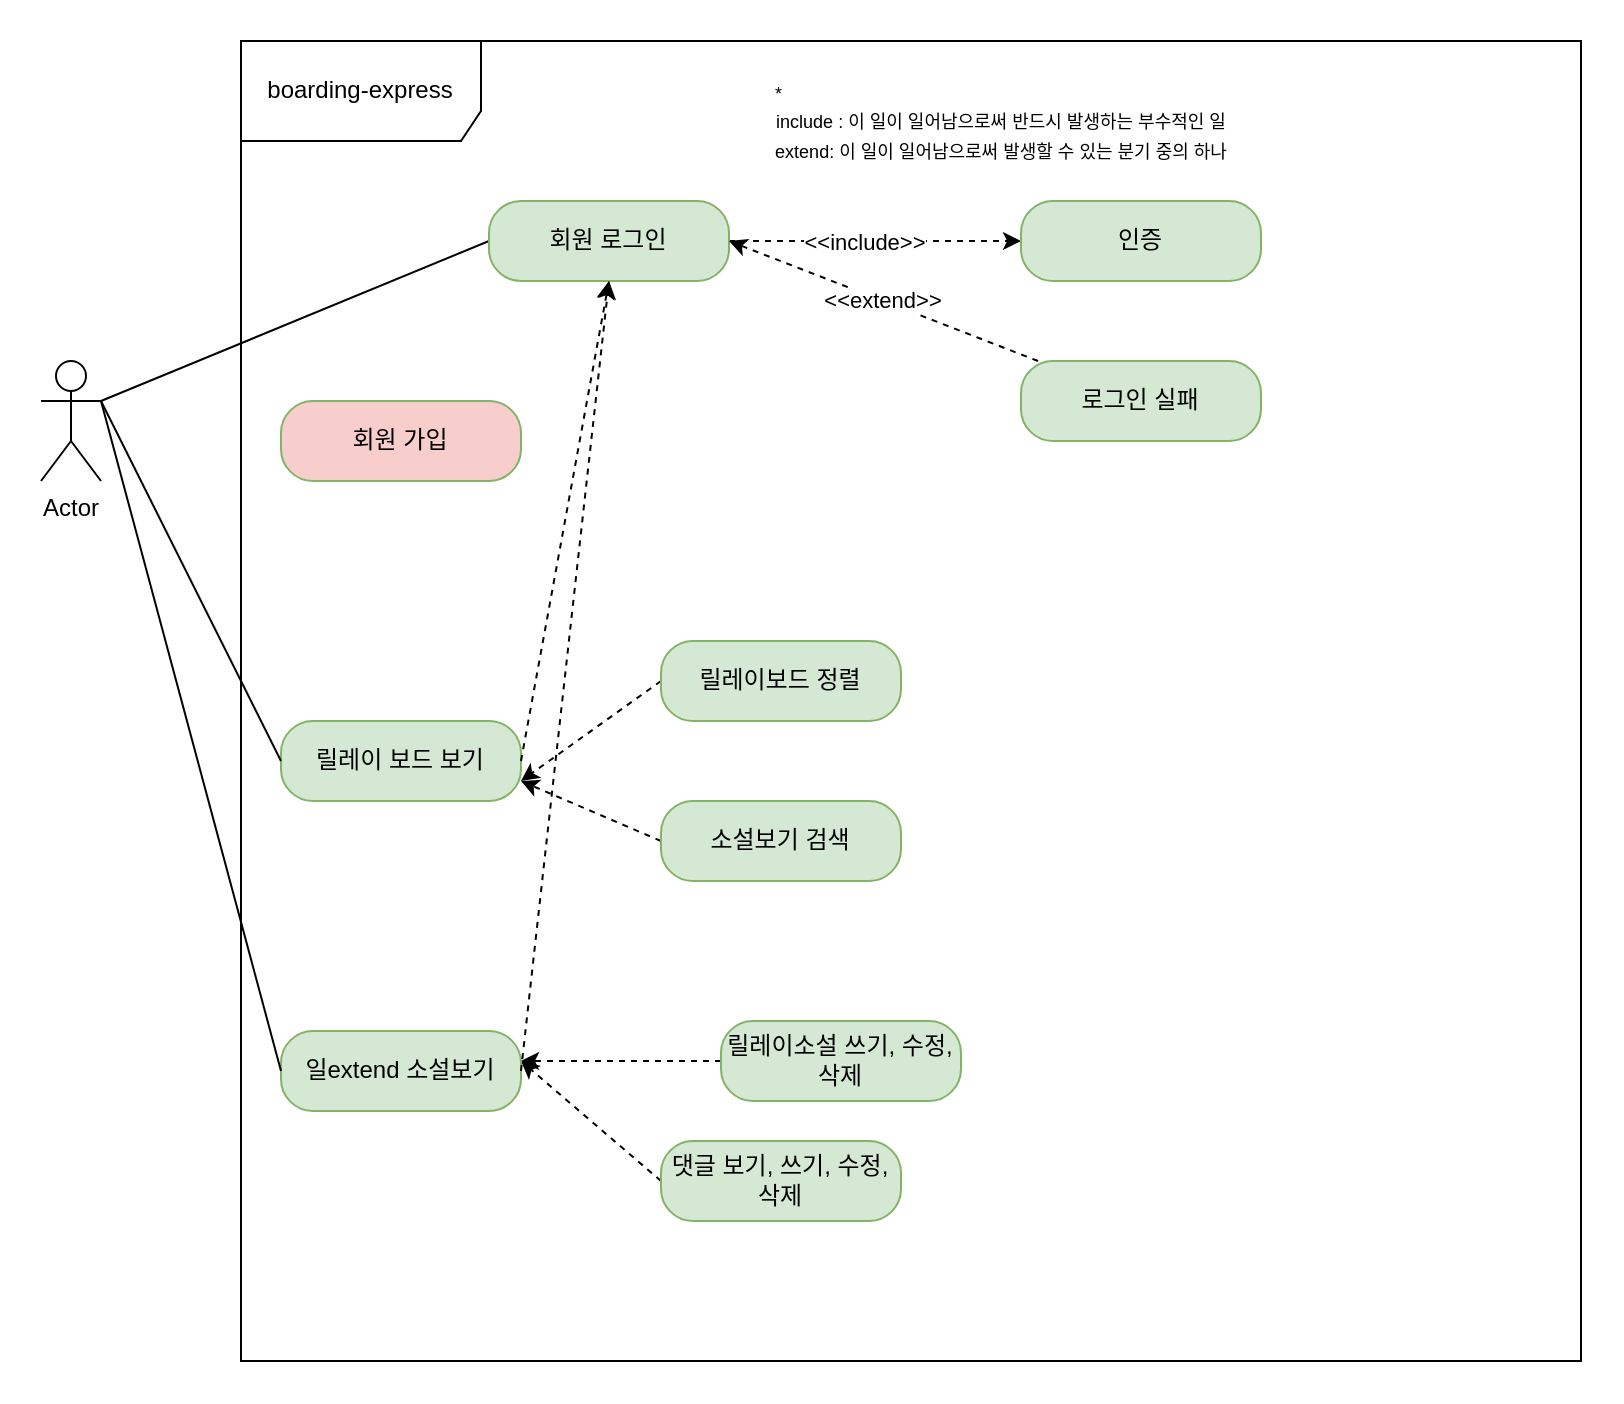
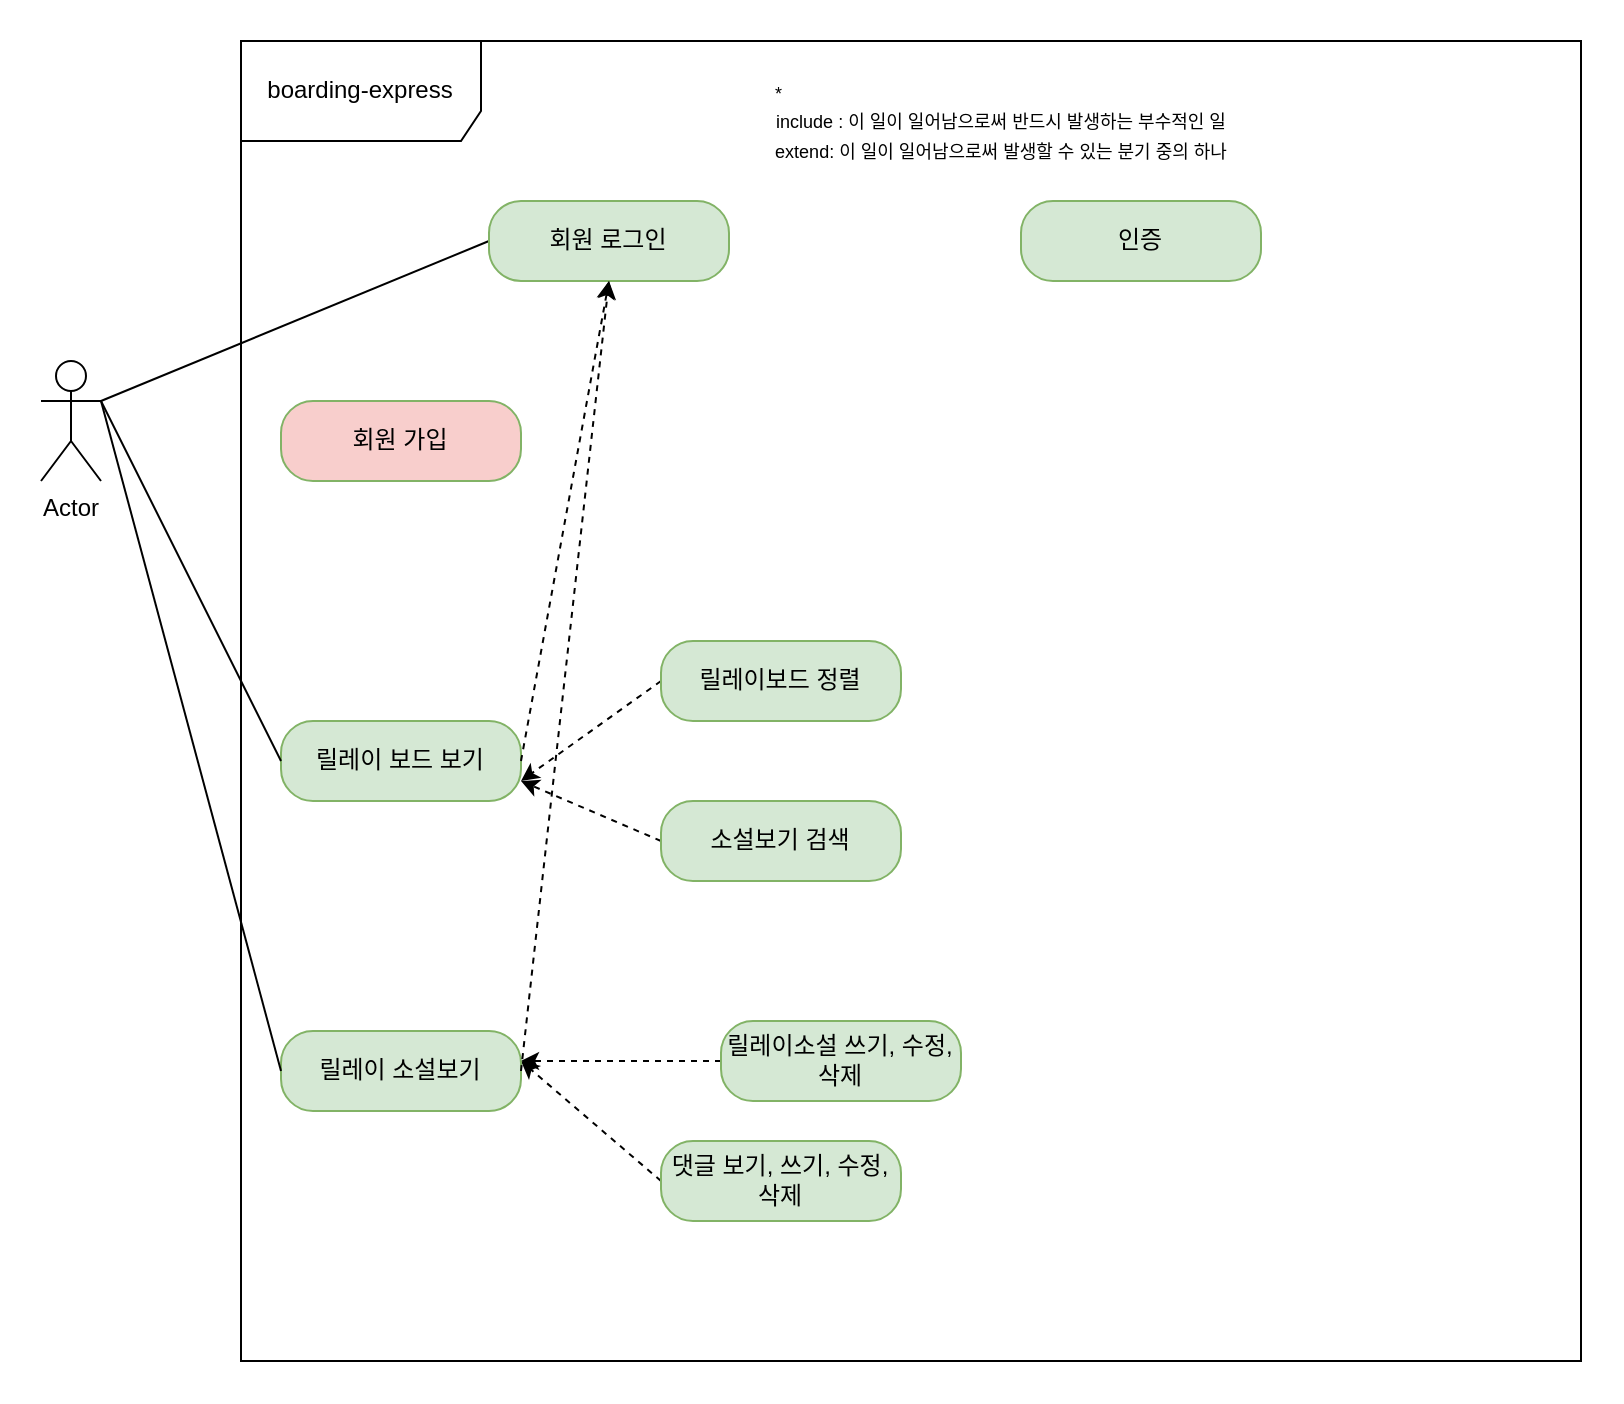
- <mxCell id="5" style="edgeStyle=none;rounded=0;orthogonalLoop=1;jettySize=auto;html=1;entryX=0;entryY=0.5;entryDx=0;entryDy=0;endArrow=classic;endFill=1;dashed=1;" edge="1" parent="1" source="7" target="10"><mxGeometry relative="1" as="geometry" /></mxCell>
- <mxCell id="6" value="&amp;lt;&amp;lt;include&amp;gt;&amp;gt;" style="edgeLabel;html=1;align=center;verticalAlign=middle;resizable=0;points=[];" vertex="1" connectable="0" parent="5"><mxGeometry x="-0.417" y="1" relative="1" as="geometry"><mxPoint x="24" y="1" as="offset" /></mxGeometry></mxCell>
- <mxCell id="11" value="&amp;lt;&amp;lt;extend&amp;gt;&amp;gt;" style="edgeStyle=none;rounded=0;orthogonalLoop=1;jettySize=auto;html=1;entryX=1;entryY=0.5;entryDx=0;entryDy=0;dashed=1;endArrow=classic;endFill=1;" edge="1" parent="1" source="12" target="7"><mxGeometry relative="1" as="geometry" /></mxCell>
- <mxCell id="12" value="로그인 실패" style="rounded=1;whiteSpace=wrap;html=1;arcSize=40;fillColor=#d5e8d4;strokeColor=#82b366;" vertex="1" parent="1"><mxGeometry x="510" y="180" width="120" height="40" as="geometry" /></mxCell>
- <mxCell id="23" value="일extend 소설보기" style="rounded=1;whiteSpace=wrap;html=1;arcSize=40;fillColor=#d5e8d4;strokeColor=#82b366;" vertex="1" parent="1"><mxGeometry x="140" y="515" width="120" height="40" as="geometry" /></mxCell>
+ <mxCell id="23" value="릴레이 소설보기" style="rounded=1;whiteSpace=wrap;html=1;arcSize=40;fillColor=#d5e8d4;strokeColor=#82b366;" vertex="1" parent="1"><mxGeometry x="140" y="515" width="120" height="40" as="geometry" /></mxCell>
